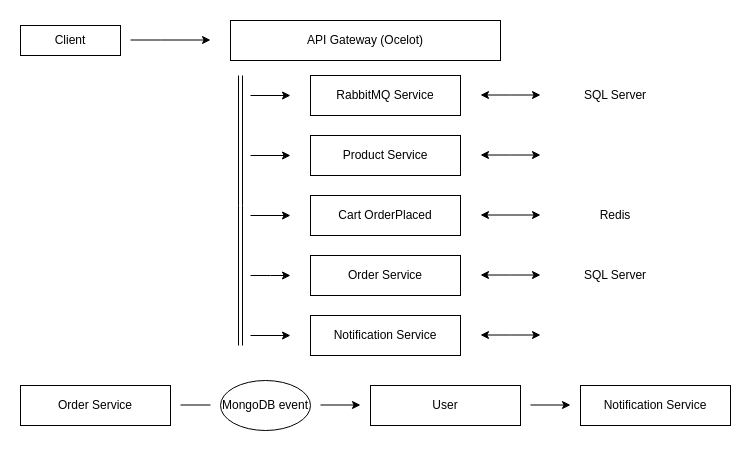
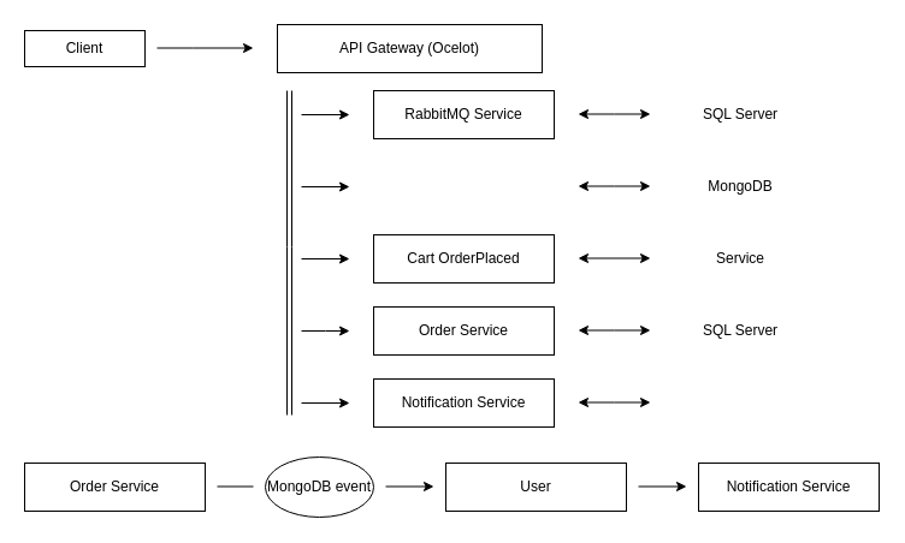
- <mxCell id="4" value="API Gateway (Ocelot)" style="rounded=0;whiteSpace=wrap;html=1;" vertex="1" parent="1"><mxGeometry x="230" y="20" width="270" height="40" as="geometry" /></mxCell>
+ <mxCell id="4" value="API Gateway (Ocelot)" style="rounded=0;whiteSpace=wrap;html=1;" vertex="1" parent="1"><mxGeometry x="230" y="20" width="220" height="40" as="geometry" /></mxCell>
- <mxCell id="12" value="Product Service" style="rounded=0;whiteSpace=wrap;html=1;" vertex="1" parent="1"><mxGeometry x="310" y="135" width="150" height="40" as="geometry" /></mxCell>
+ <mxCell id="22" value="MongoDB" style="text;html=1;align=center;verticalAlign=middle;whiteSpace=wrap;rounded=0;" vertex="1" parent="1"><mxGeometry x="570" y="140" width="90" height="30" as="geometry" /></mxCell>
- <mxCell id="23" value="Redis" style="text;html=1;align=center;verticalAlign=middle;whiteSpace=wrap;rounded=0;" vertex="1" parent="1"><mxGeometry x="570" y="200" width="90" height="30" as="geometry" /></mxCell>
+ <mxCell id="23" value="Service" style="text;html=1;align=center;verticalAlign=middle;whiteSpace=wrap;rounded=0;" vertex="1" parent="1"><mxGeometry x="570" y="200" width="90" height="30" as="geometry" /></mxCell>
